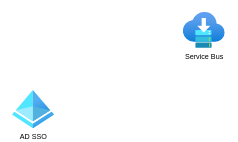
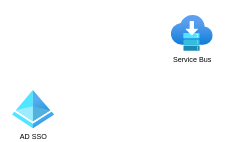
- <mxCell id="3" value="Service Bus" style="image;aspect=fixed;html=1;points=[];align=center;fontSize=12;image=img/lib/azure2/general/Service_Bus.svg;" vertex="1" parent="1"><mxGeometry x="305" y="20" width="70" height="60" as="geometry" /></mxCell>
+ <mxCell id="3" value="Service Bus" style="image;aspect=fixed;html=1;points=[];align=center;fontSize=12;image=img/lib/azure2/general/Service_Bus.svg;" vertex="1" parent="1"><mxGeometry x="285" y="25" width="70" height="60" as="geometry" /></mxCell>
